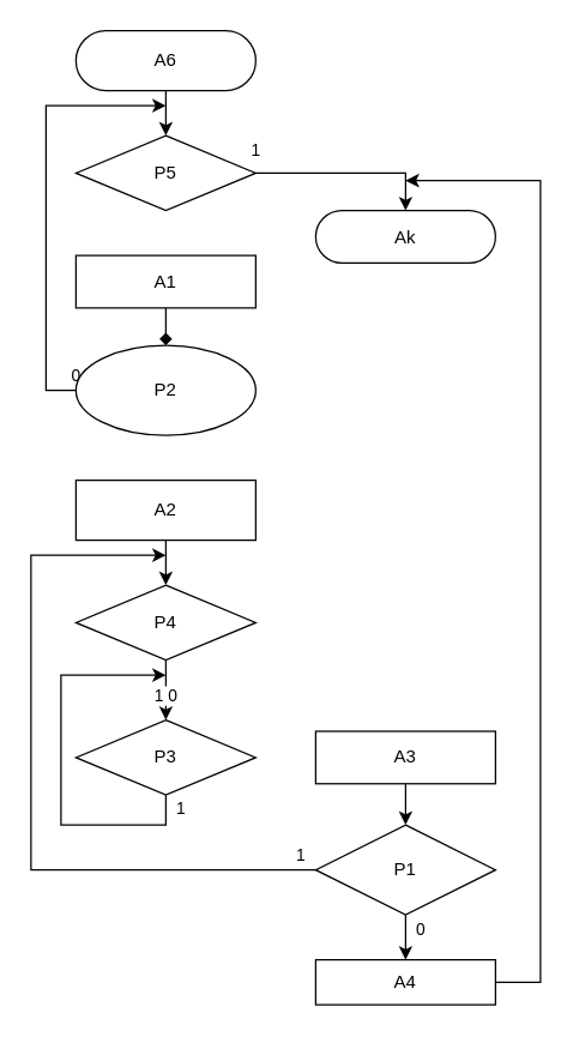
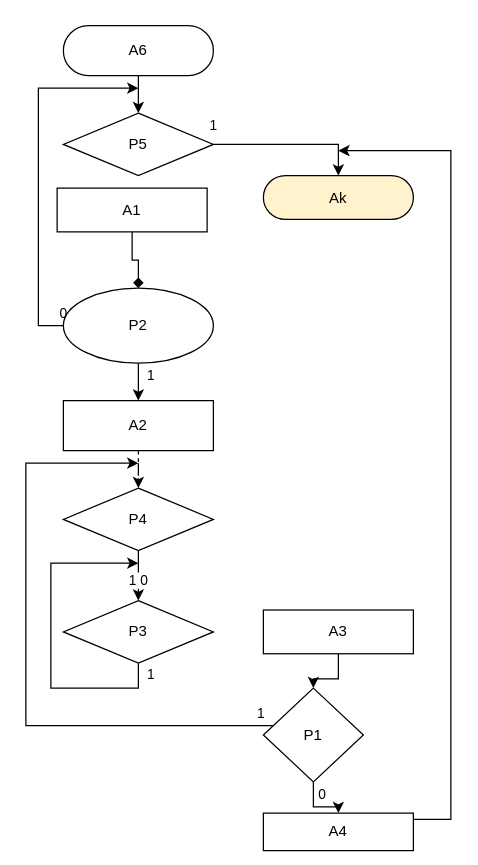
- <mxCell id="6" value="Ak" style="rounded=1;whiteSpace=wrap;html=1;arcSize=50;" vertex="1" parent="1"><mxGeometry x="210" y="140" width="120" height="35" as="geometry" /></mxCell>
+ <mxCell id="6" value="Ak" style="rounded=1;whiteSpace=wrap;html=1;arcSize=50;fillColor=#fff2cc;" vertex="1" parent="1"><mxGeometry x="210" y="140" width="120" height="35" as="geometry" /></mxCell>
- <mxCell id="8" value="A1" style="whiteSpace=wrap;html=1;" vertex="1" parent="1"><mxGeometry x="50" y="170" width="120" height="35" as="geometry" /></mxCell>
+ <mxCell id="8" value="A1" style="whiteSpace=wrap;html=1;" vertex="1" parent="1"><mxGeometry x="45" y="150" width="120" height="35" as="geometry" /></mxCell>
+ <mxCell id="9" value="1&lt;br&gt;" style="edgeStyle=orthogonalEdgeStyle;rounded=0;orthogonalLoop=1;jettySize=auto;html=1;" edge="1" parent="1" source="11" target="13"><mxGeometry x="0.2" y="10" relative="1" as="geometry"><mxPoint as="offset" /></mxGeometry></mxCell>
- <mxCell id="12" value="" style="edgeStyle=orthogonalEdgeStyle;rounded=0;orthogonalLoop=1;jettySize=auto;html=1;" edge="1" parent="1" source="13" target="15"><mxGeometry relative="1" as="geometry" /></mxCell>
+ <mxCell id="12" value="" style="edgeStyle=orthogonalEdgeStyle;rounded=0;orthogonalLoop=1;jettySize=auto;html=1;dashed=1;" edge="1" parent="1" source="13" target="15"><mxGeometry relative="1" as="geometry" /></mxCell>
- <mxCell id="22" value="P1" style="rhombus;whiteSpace=wrap;html=1;" vertex="1" parent="1"><mxGeometry x="210" y="550" width="120" height="60" as="geometry" /></mxCell>
+ <mxCell id="22" value="P1" style="rhombus;whiteSpace=wrap;html=1;" vertex="1" parent="1"><mxGeometry x="210" y="550" width="80" height="75" as="geometry" /></mxCell>
- <mxCell id="24" value="A4" style="whiteSpace=wrap;html=1;" vertex="1" parent="1"><mxGeometry x="210" y="640" width="120" height="30" as="geometry" /></mxCell>
+ <mxCell id="24" value="A4" style="whiteSpace=wrap;html=1;" vertex="1" parent="1"><mxGeometry x="210" y="650" width="120" height="30" as="geometry" /></mxCell>
